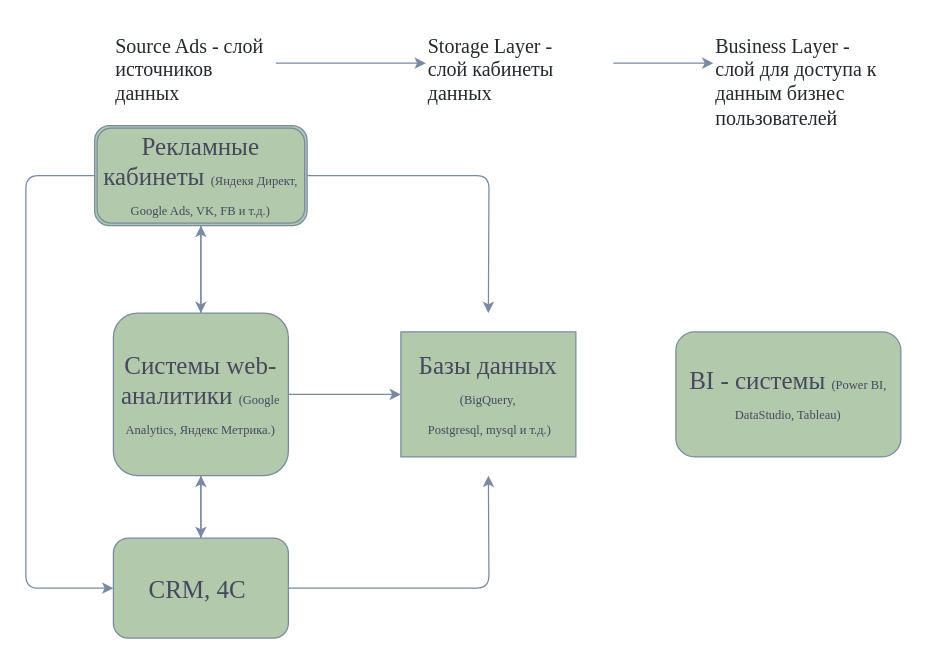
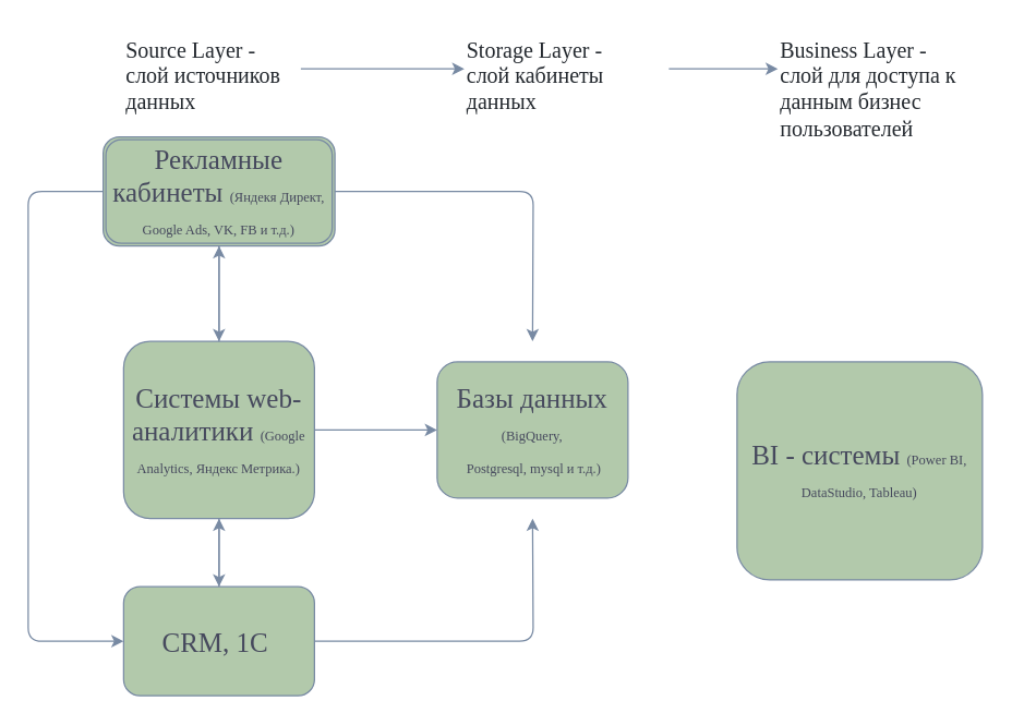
- <mxCell id="16" value="&lt;div&gt;&lt;font color=&quot;#24292f&quot;&gt;&lt;span style=&quot;font-size: 16px&quot;&gt;Source Ads - слой источников данных&lt;/span&gt;&lt;br&gt;&lt;/font&gt;&lt;/div&gt;" style="text;whiteSpace=wrap;html=1;fontSize=10;fontFamily=Times New Roman;rounded=1;fontColor=#46495D;" vertex="1" parent="1"><mxGeometry x="90" y="20" width="130" height="40" as="geometry" /></mxCell>
+ <mxCell id="16" value="&lt;div&gt;&lt;font color=&quot;#24292f&quot;&gt;&lt;span style=&quot;font-size: 16px&quot;&gt;Source Layer - слой источников данных&lt;/span&gt;&lt;br&gt;&lt;/font&gt;&lt;/div&gt;" style="text;whiteSpace=wrap;html=1;fontSize=10;fontFamily=Times New Roman;rounded=1;fontColor=#46495D;" vertex="1" parent="1"><mxGeometry x="90" y="20" width="130" height="40" as="geometry" /></mxCell>
- <mxCell id="13" value="Базы данных &lt;font style=&quot;font-size: 10px&quot;&gt;(BigQuery,&lt;br&gt;&amp;nbsp;Postgresql, mysql и т.д.)&lt;/font&gt;" style="whiteSpace=wrap;html=1;fontSize=20;fontFamily=Times New Roman;fillColor=#B2C9AB;strokeColor=#788AA3;fontColor=#46495D;rounded=0;" vertex="1" parent="1"><mxGeometry x="320" y="265" width="140" height="100" as="geometry" /></mxCell>
+ <mxCell id="13" value="Базы данных &lt;font style=&quot;font-size: 10px&quot;&gt;(BigQuery,&lt;br&gt;&amp;nbsp;Postgresql, mysql и т.д.)&lt;/font&gt;" style="rounded=1;whiteSpace=wrap;html=1;fontSize=20;fontFamily=Times New Roman;fillColor=#B2C9AB;strokeColor=#788AA3;fontColor=#46495D;" vertex="1" parent="1"><mxGeometry x="320" y="265" width="140" height="100" as="geometry" /></mxCell>
- <mxCell id="14" value="BI - системы&amp;nbsp;&lt;font style=&quot;font-size: 10px&quot;&gt;(Power BI, DataStudio, Tableau)&lt;/font&gt;" style="rounded=1;whiteSpace=wrap;html=1;fontSize=20;fontFamily=Times New Roman;fillColor=#B2C9AB;strokeColor=#788AA3;fontColor=#46495D;" vertex="1" parent="1"><mxGeometry x="540" y="265" width="180" height="100" as="geometry" /></mxCell>
+ <mxCell id="14" value="BI - системы&amp;nbsp;&lt;font style=&quot;font-size: 10px&quot;&gt;(Power BI, DataStudio, Tableau)&lt;/font&gt;" style="rounded=1;whiteSpace=wrap;html=1;fontSize=20;fontFamily=Times New Roman;fillColor=#B2C9AB;strokeColor=#788AA3;fontColor=#46495D;" vertex="1" parent="1"><mxGeometry x="540" y="265" width="180" height="160" as="geometry" /></mxCell>
- <mxCell id="12" value="CRM, 4C&amp;nbsp;" style="whiteSpace=wrap;html=1;fontSize=20;fontFamily=Times New Roman;rounded=1;fillColor=#B2C9AB;strokeColor=#788AA3;fontColor=#46495D;" vertex="1" parent="1"><mxGeometry x="90" y="430" width="140" height="80" as="geometry" /></mxCell>
+ <mxCell id="12" value="CRM, 1C&amp;nbsp;" style="whiteSpace=wrap;html=1;fontSize=20;fontFamily=Times New Roman;rounded=1;fillColor=#B2C9AB;strokeColor=#788AA3;fontColor=#46495D;" vertex="1" parent="1"><mxGeometry x="90" y="430" width="140" height="80" as="geometry" /></mxCell>
